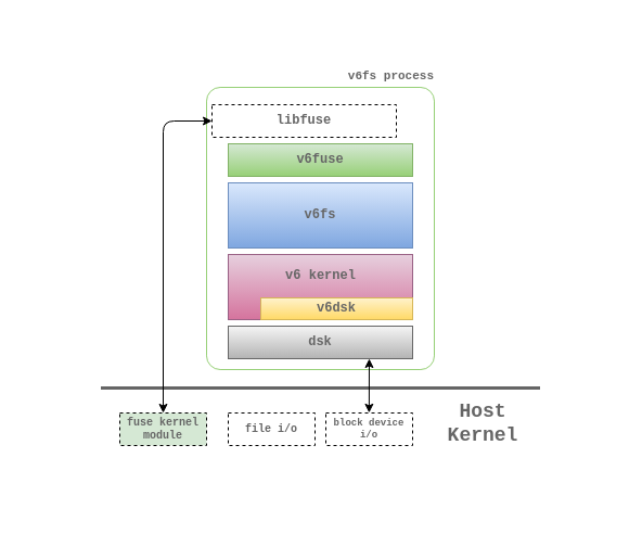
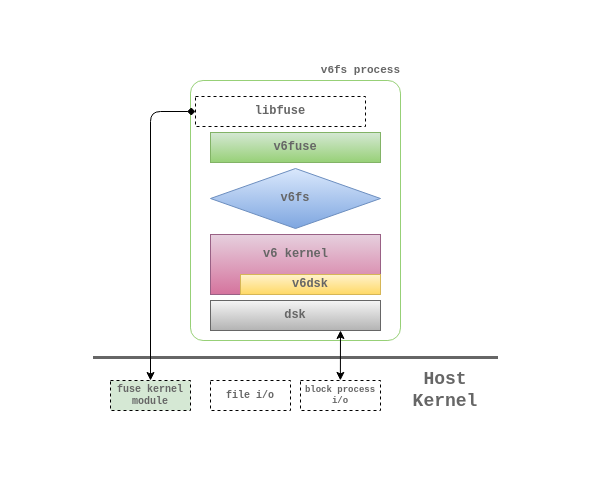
- <mxCell id="15" value="" style="endArrow=classic;startArrow=classic;html=1;fontFamily=Courier New;fontSize=10;fontColor=#666666;exitX=0.5;exitY=0;exitDx=0;exitDy=0;entryX=0;entryY=0.5;entryDx=0;entryDy=0;" edge="1" parent="1" source="13" target="14"><mxGeometry width="50" height="50" relative="1" as="geometry"><mxPoint x="120" y="340" as="sourcePoint" /><mxPoint x="170" y="290" as="targetPoint" /><Array as="points"><mxPoint x="150" y="111" /></Array></mxGeometry></mxCell>
+ <mxCell id="15" value="" style="endArrow=diamond;startArrow=classic;html=1;fontFamily=Courier New;fontSize=10;fontColor=#666666;exitX=0.5;exitY=0;exitDx=0;exitDy=0;entryX=0;entryY=0.5;entryDx=0;entryDy=0;" edge="1" parent="1" source="13" target="14"><mxGeometry width="50" height="50" relative="1" as="geometry"><mxPoint x="120" y="340" as="sourcePoint" /><mxPoint x="170" y="290" as="targetPoint" /><Array as="points"><mxPoint x="150" y="111" /></Array></mxGeometry></mxCell>
- <mxCell id="5" value="&lt;b&gt;v6fs&lt;/b&gt;" style="rounded=0;whiteSpace=wrap;html=1;gradientColor=#7ea6e0;fillColor=#dae8fc;strokeColor=#6c8ebf;fontFamily=Courier New;fontColor=#666666;" vertex="1" parent="1"><mxGeometry x="210" y="168" width="170" height="60" as="geometry" /></mxCell>
+ <mxCell id="5" value="&lt;b&gt;v6fs&lt;/b&gt;" style="rhombus;whiteSpace=wrap;html=1;gradientColor=#7ea6e0;fillColor=#dae8fc;strokeColor=#6c8ebf;fontFamily=Courier New;fontColor=#666666;" vertex="1" parent="1"><mxGeometry x="210" y="168" width="170" height="60" as="geometry" /></mxCell>
- <mxCell id="11" value="&lt;div style=&quot;font-size: 9px&quot;&gt;block device i/o&lt;br&gt;&lt;/div&gt;" style="rounded=0;whiteSpace=wrap;html=1;fontFamily=Courier New;fontColor=#666666;dashed=1;fontStyle=1" vertex="1" parent="1"><mxGeometry x="300" y="380" width="80" height="30" as="geometry" /></mxCell>
+ <mxCell id="11" value="&lt;div style=&quot;font-size: 9px&quot;&gt;block process i/o&lt;br&gt;&lt;/div&gt;" style="rounded=0;whiteSpace=wrap;html=1;fontFamily=Courier New;fontColor=#666666;dashed=1;fontStyle=1" vertex="1" parent="1"><mxGeometry x="300" y="380" width="80" height="30" as="geometry" /></mxCell>
